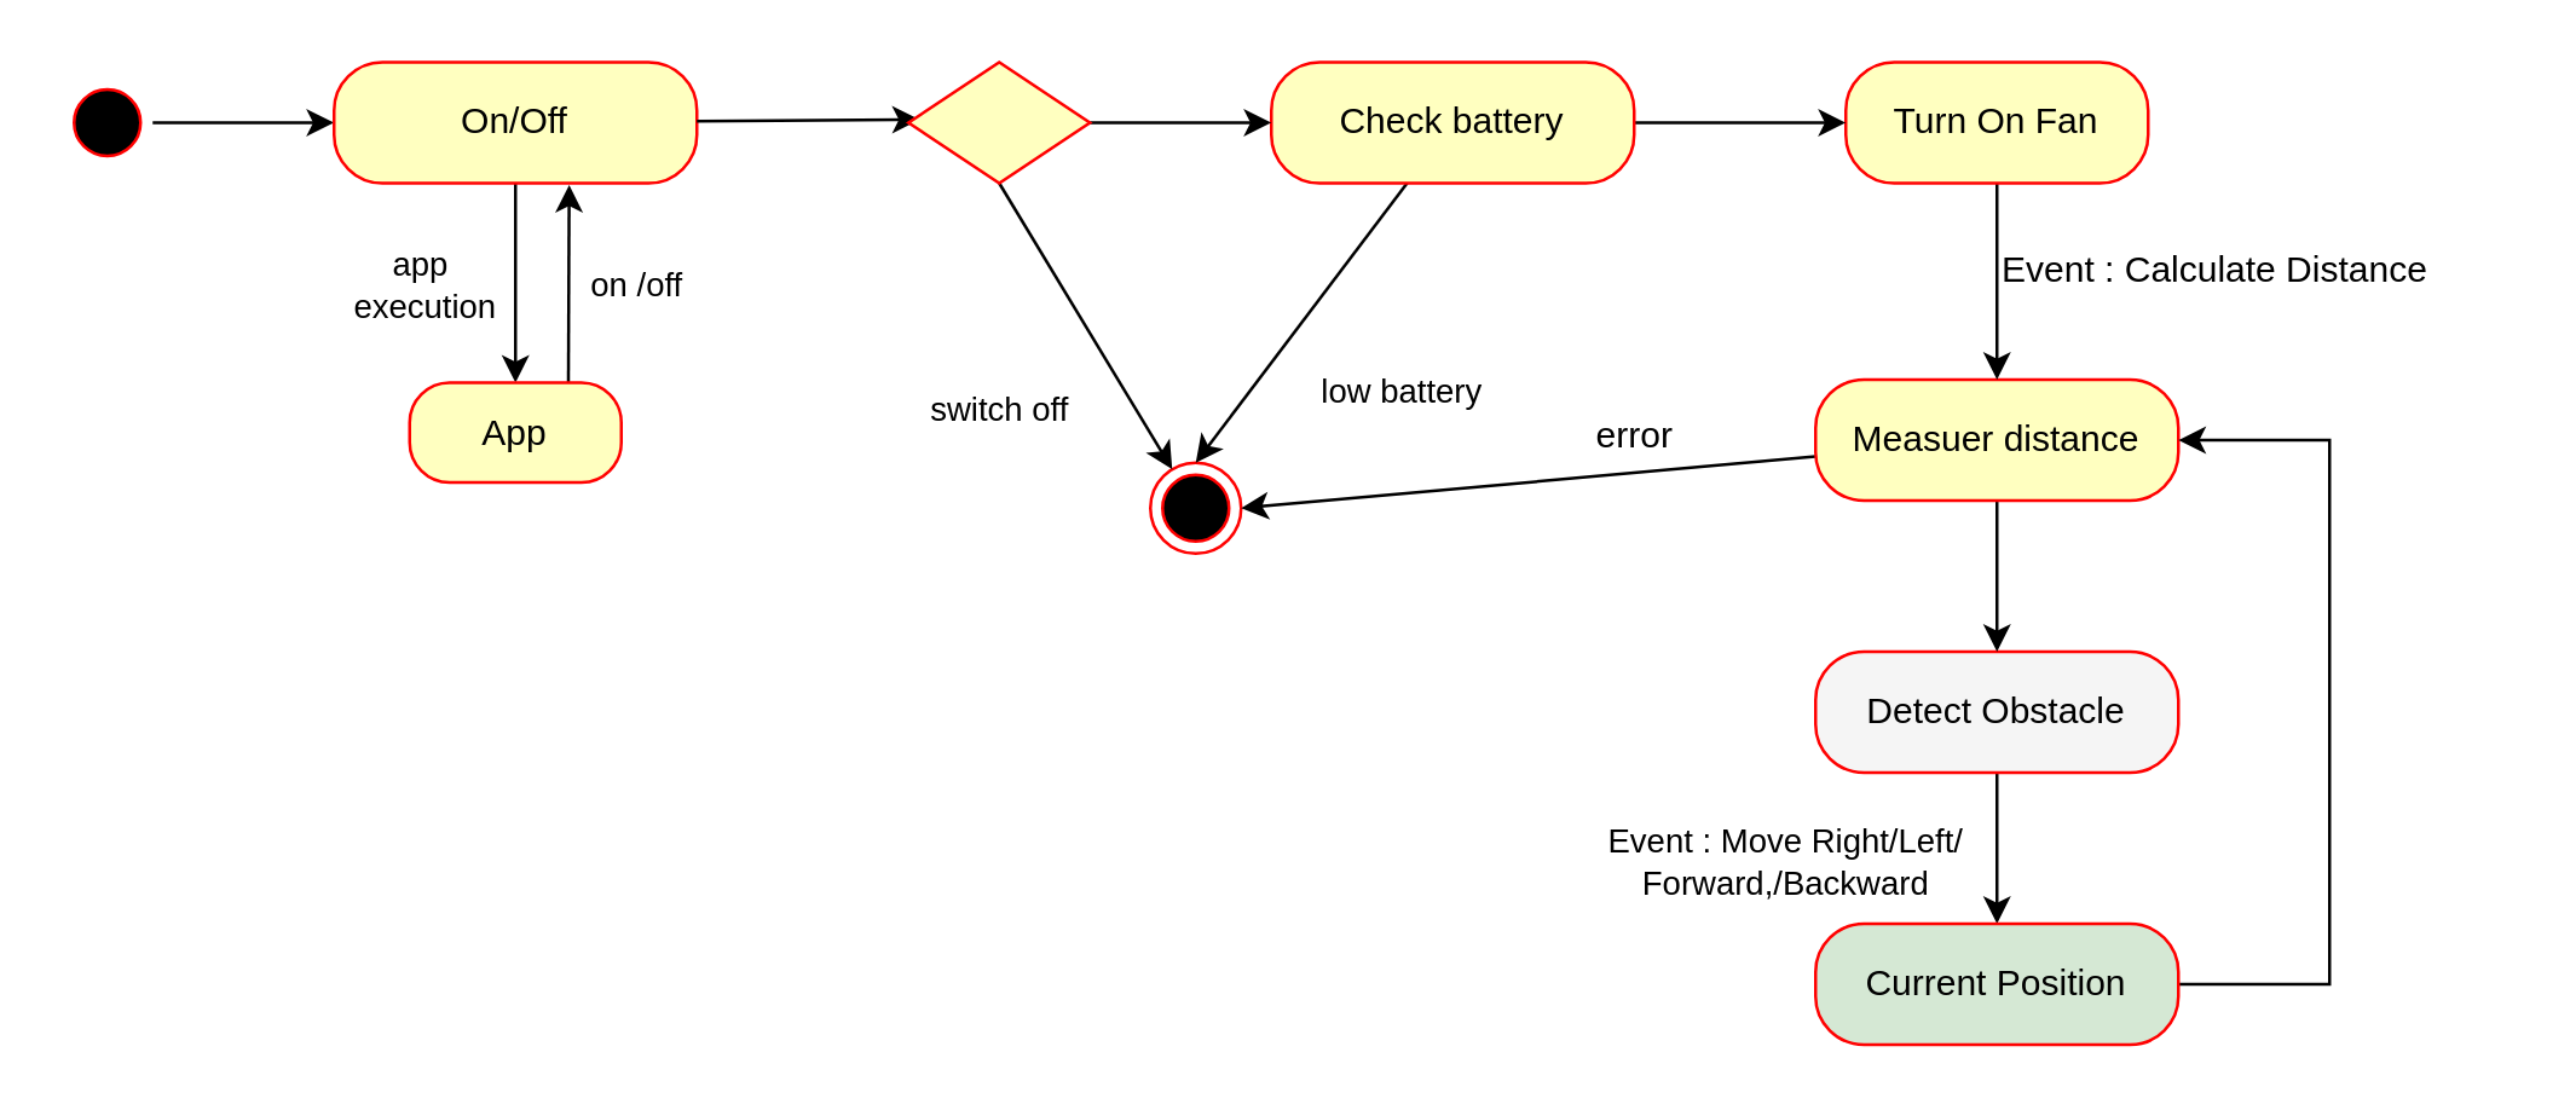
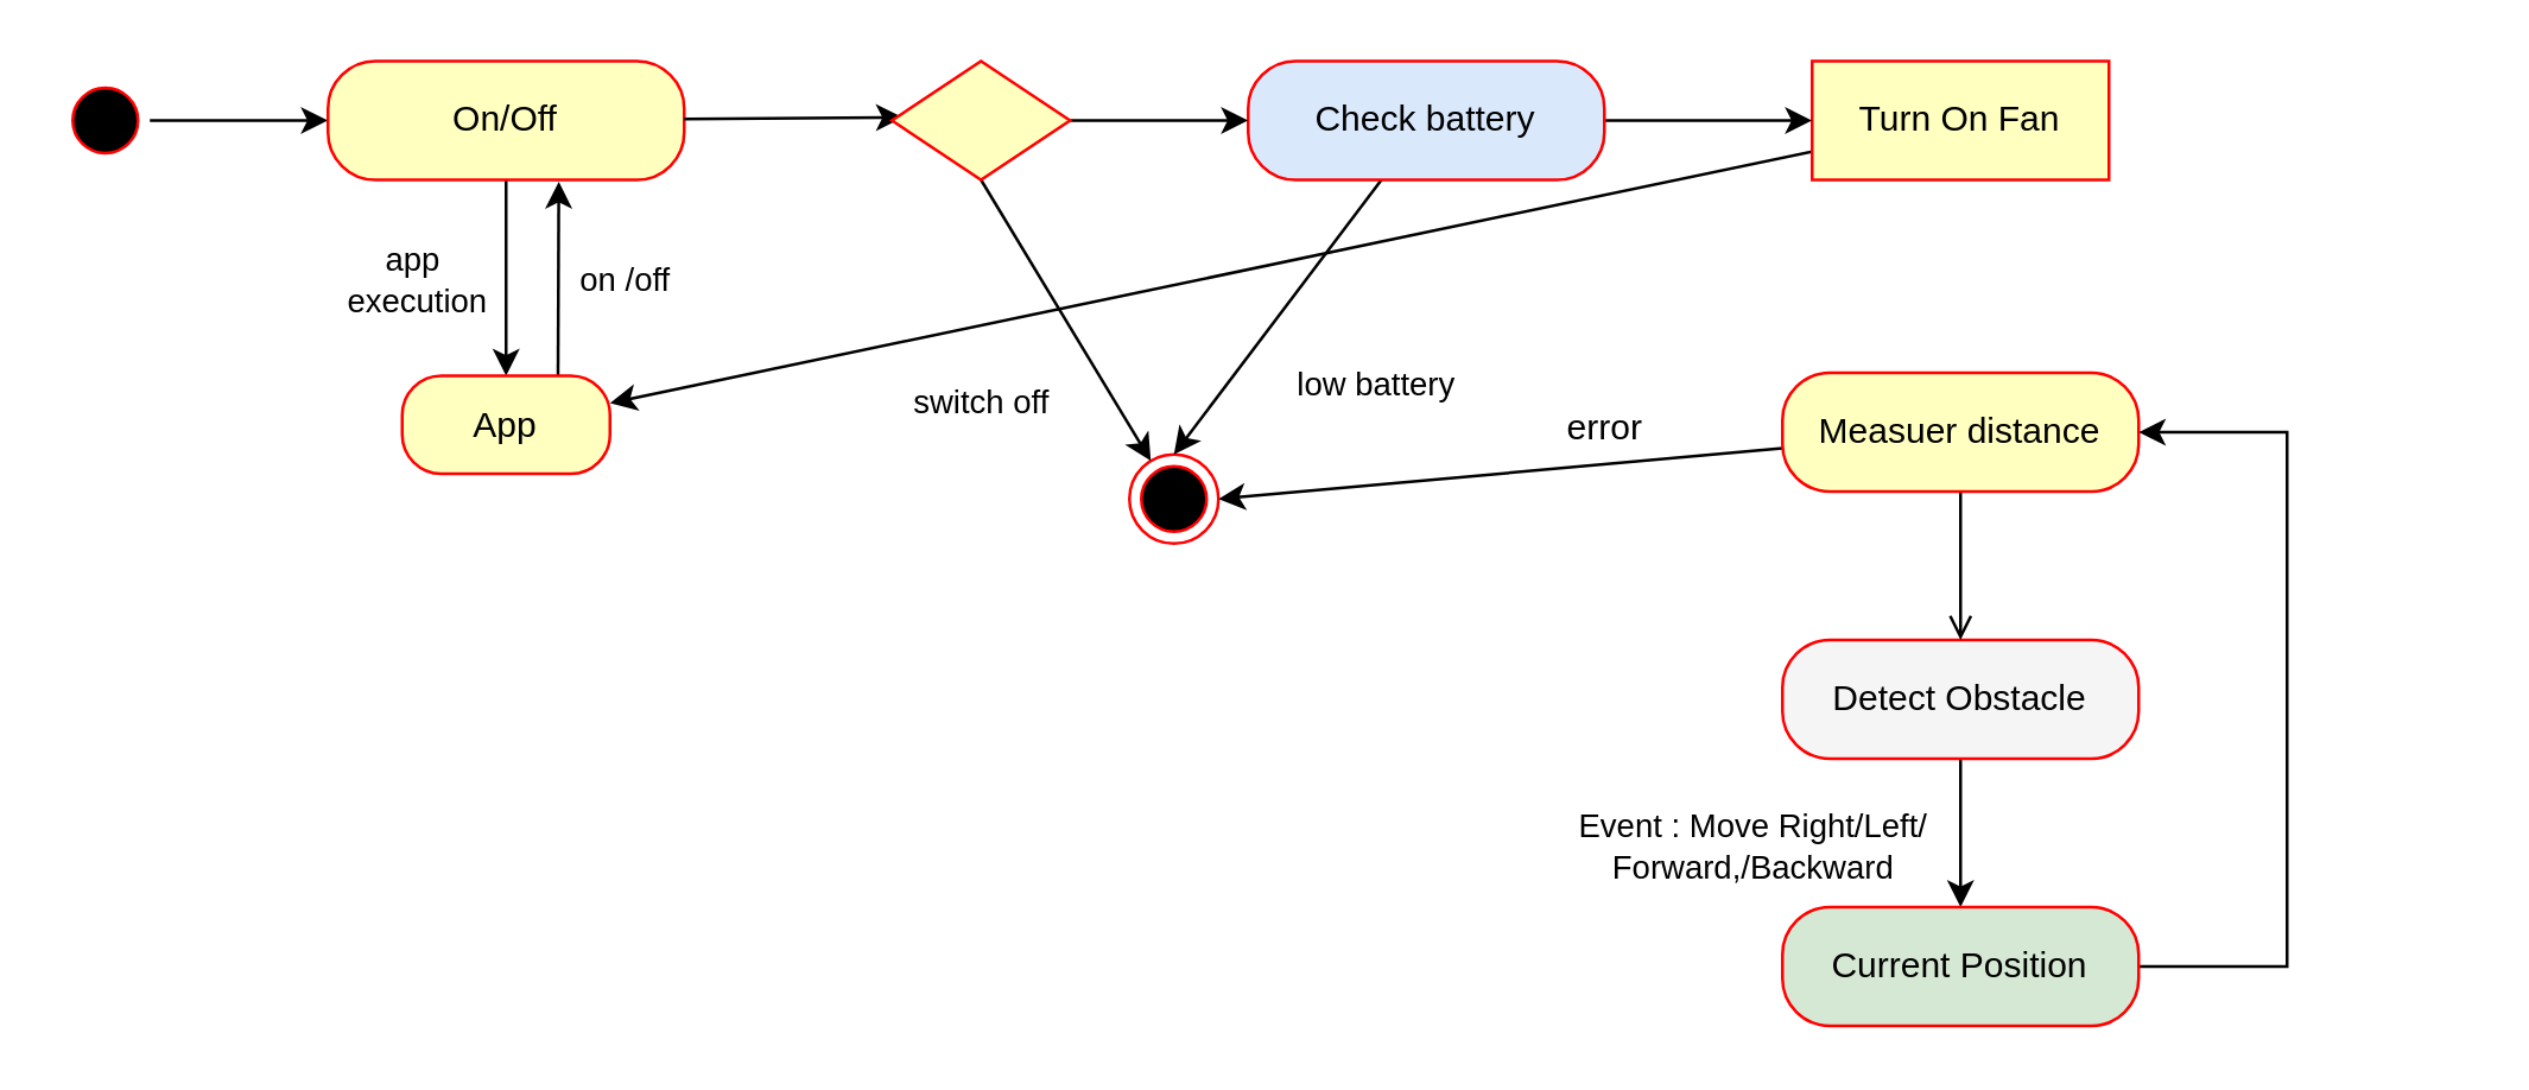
- <mxCell id="20" value="Check battery" style="rounded=1;whiteSpace=wrap;html=1;arcSize=40;fontColor=#000000;fillColor=#ffffc0;strokeColor=#ff0000;" vertex="1" parent="1"><mxGeometry x="420" y="20" width="120" height="40" as="geometry" /></mxCell>
+ <mxCell id="20" value="Check battery" style="rounded=1;whiteSpace=wrap;html=1;arcSize=40;fontColor=#000000;fillColor=#dae8fc;strokeColor=#ff0000;" vertex="1" parent="1"><mxGeometry x="420" y="20" width="120" height="40" as="geometry" /></mxCell>
- <mxCell id="14" value="Turn On Fan" style="rounded=1;whiteSpace=wrap;html=1;arcSize=40;fontColor=#000000;fillColor=#ffffc0;strokeColor=#ff0000;" vertex="1" parent="1"><mxGeometry x="610" y="20" width="100" height="40" as="geometry" /></mxCell>
+ <mxCell id="14" value="Turn On Fan" style="whiteSpace=wrap;html=1;arcSize=40;fontColor=#000000;fillColor=#ffffc0;strokeColor=#ff0000;rounded=0;" vertex="1" parent="1"><mxGeometry x="610" y="20" width="100" height="40" as="geometry" /></mxCell>
- <mxCell id="13" value="" style="edgeStyle=none;rounded=0;orthogonalLoop=1;jettySize=auto;html=1;" edge="1" parent="1" source="14" target="12"><mxGeometry relative="1" as="geometry" /></mxCell>
+ <mxCell id="13" value="" style="edgeStyle=none;rounded=0;orthogonalLoop=1;jettySize=auto;html=1;" edge="1" parent="1" source="14" target="16"><mxGeometry relative="1" as="geometry" /></mxCell>
- <mxCell id="27" value="Event : Calculate Distance" style="text;html=1;" vertex="1" parent="1"><mxGeometry x="660" y="75" width="170" height="30" as="geometry" /></mxCell>
- <mxCell id="9" value="" style="edgeStyle=none;rounded=0;orthogonalLoop=1;jettySize=auto;html=1;" edge="1" parent="1" source="12" target="8"><mxGeometry x="0.143" y="-70" relative="1" as="geometry"><mxPoint x="630" y="184.5" as="sourcePoint" /><mxPoint as="offset" /></mxGeometry></mxCell>
+ <mxCell id="9" value="" style="edgeStyle=none;rounded=0;orthogonalLoop=1;jettySize=auto;html=1;endArrow=open;" edge="1" parent="1" source="12" target="8"><mxGeometry x="0.143" y="-70" relative="1" as="geometry"><mxPoint x="630" y="184.5" as="sourcePoint" /><mxPoint as="offset" /></mxGeometry></mxCell>
